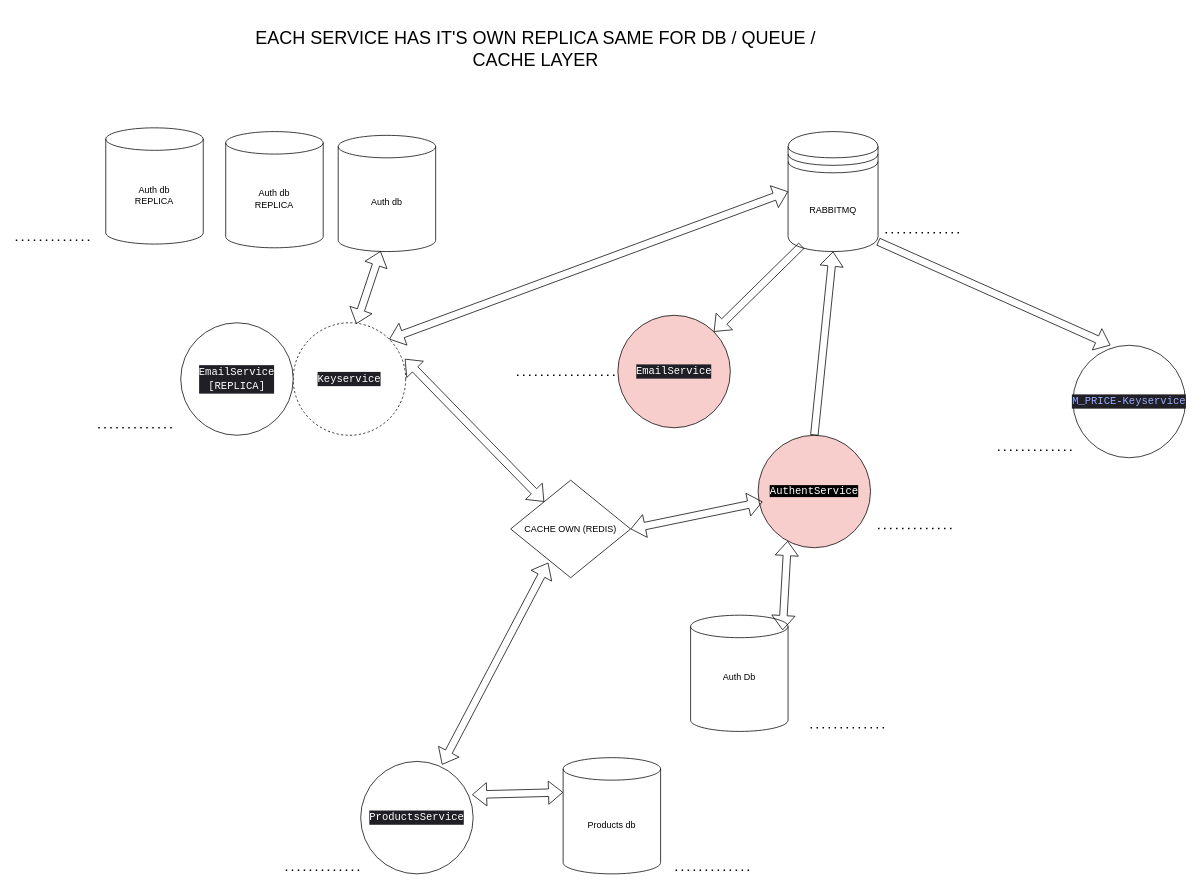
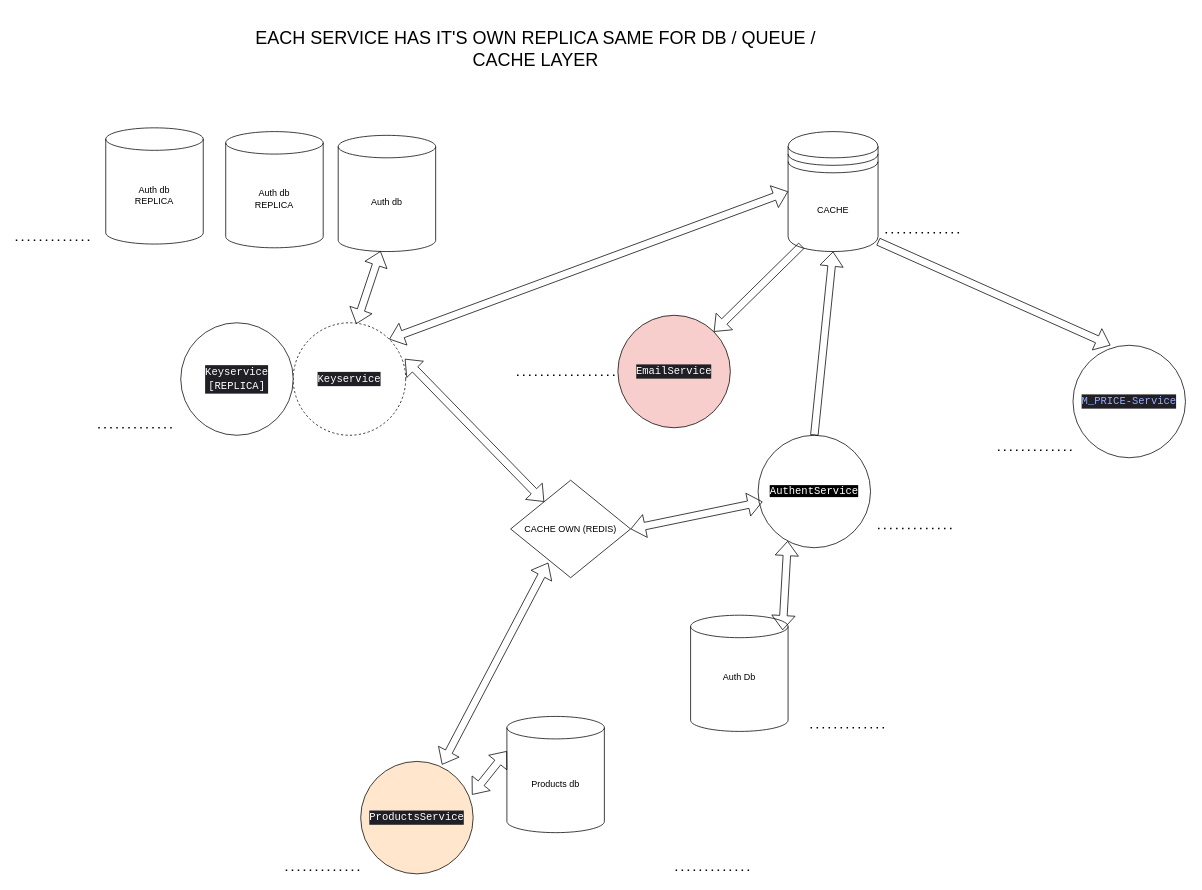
- <mxCell id="10" value="RABBITMQ" style="shape=datastore;whiteSpace=wrap;html=1;" vertex="1" parent="1"><mxGeometry x="1050" y="175" width="120" height="160" as="geometry" /></mxCell>
+ <mxCell id="10" value="CACHE" style="shape=datastore;whiteSpace=wrap;html=1;" vertex="1" parent="1"><mxGeometry x="1050" y="175" width="120" height="160" as="geometry" /></mxCell>
- <mxCell id="21" value="&lt;div style=&quot;background-color: rgb(31, 31, 37); font-family: Consolas, &amp;quot;Courier New&amp;quot;, monospace; font-size: 14px; line-height: 19px; white-space: pre;&quot;&gt;&lt;div style=&quot;line-height: 19px;&quot;&gt;&lt;div style=&quot;line-height: 19px;&quot;&gt;&lt;div style=&quot;line-height: 19px;&quot;&gt;&lt;font color=&quot;#ffffff&quot;&gt;EmailService&lt;/font&gt;&lt;/div&gt;&lt;div style=&quot;line-height: 19px;&quot;&gt;&lt;font color=&quot;#ffffff&quot;&gt;[REPLICA]&lt;/font&gt;&lt;/div&gt;&lt;/div&gt;&lt;/div&gt;&lt;/div&gt;" style="ellipse;whiteSpace=wrap;html=1;aspect=fixed;" vertex="1" parent="1"><mxGeometry x="240" y="430" width="150" height="150" as="geometry" /></mxCell>
+ <mxCell id="21" value="&lt;div style=&quot;background-color: rgb(31, 31, 37); font-family: Consolas, &amp;quot;Courier New&amp;quot;, monospace; font-size: 14px; line-height: 19px; white-space: pre;&quot;&gt;&lt;div style=&quot;line-height: 19px;&quot;&gt;&lt;div style=&quot;line-height: 19px;&quot;&gt;&lt;div style=&quot;line-height: 19px;&quot;&gt;&lt;font color=&quot;#ffffff&quot;&gt;Keyservice&lt;/font&gt;&lt;/div&gt;&lt;div style=&quot;line-height: 19px;&quot;&gt;&lt;font color=&quot;#ffffff&quot;&gt;[REPLICA]&lt;/font&gt;&lt;/div&gt;&lt;/div&gt;&lt;/div&gt;&lt;/div&gt;" style="ellipse;whiteSpace=wrap;html=1;aspect=fixed;" vertex="1" parent="1"><mxGeometry x="240" y="430" width="150" height="150" as="geometry" /></mxCell>
- <mxCell id="6" value="&lt;div style=&quot;background-color: rgb(31, 31, 37); font-family: Consolas, &amp;quot;Courier New&amp;quot;, monospace; font-size: 14px; line-height: 19px; white-space: pre;&quot;&gt;&lt;div style=&quot;line-height: 19px;&quot;&gt;&lt;div style=&quot;line-height: 19px;&quot;&gt;&lt;div style=&quot;color: rgb(191, 201, 215); line-height: 19px;&quot;&gt;&lt;span style=&quot;color: #97adff;&quot;&gt;M_PRICE-Keyservice&lt;/span&gt;&lt;/div&gt;&lt;/div&gt;&lt;/div&gt;&lt;/div&gt;" style="ellipse;whiteSpace=wrap;html=1;aspect=fixed;" vertex="1" parent="1"><mxGeometry x="1430" y="460" width="150" height="150" as="geometry" /></mxCell>
+ <mxCell id="6" value="&lt;div style=&quot;background-color: rgb(31, 31, 37); font-family: Consolas, &amp;quot;Courier New&amp;quot;, monospace; font-size: 14px; line-height: 19px; white-space: pre;&quot;&gt;&lt;div style=&quot;line-height: 19px;&quot;&gt;&lt;div style=&quot;line-height: 19px;&quot;&gt;&lt;div style=&quot;color: rgb(191, 201, 215); line-height: 19px;&quot;&gt;&lt;span style=&quot;color: #97adff;&quot;&gt;M_PRICE-Service&lt;/span&gt;&lt;/div&gt;&lt;/div&gt;&lt;/div&gt;&lt;/div&gt;" style="ellipse;whiteSpace=wrap;html=1;aspect=fixed;" vertex="1" parent="1"><mxGeometry x="1430" y="460" width="150" height="150" as="geometry" /></mxCell>
- <mxCell id="2" value="&lt;div style=&quot;font-family: Consolas, &amp;quot;Courier New&amp;quot;, monospace; font-size: 14px; line-height: 19px; white-space: pre;&quot;&gt;&lt;font style=&quot;background-color: rgb(0, 0, 0);&quot; color=&quot;#ffffff&quot;&gt;AuthentService&lt;/font&gt;&lt;/div&gt;" style="ellipse;whiteSpace=wrap;html=1;aspect=fixed;fillColor=#f8cecc;" vertex="1" parent="1"><mxGeometry x="1010" y="580" width="150" height="150" as="geometry" /></mxCell>
+ <mxCell id="2" value="&lt;div style=&quot;font-family: Consolas, &amp;quot;Courier New&amp;quot;, monospace; font-size: 14px; line-height: 19px; white-space: pre;&quot;&gt;&lt;font style=&quot;background-color: rgb(0, 0, 0);&quot; color=&quot;#ffffff&quot;&gt;AuthentService&lt;/font&gt;&lt;/div&gt;" style="ellipse;whiteSpace=wrap;html=1;aspect=fixed;" vertex="1" parent="1"><mxGeometry x="1010" y="580" width="150" height="150" as="geometry" /></mxCell>
- <mxCell id="7" value="Products db" style="shape=cylinder3;whiteSpace=wrap;html=1;boundedLbl=1;backgroundOutline=1;size=15;" vertex="1" parent="1"><mxGeometry x="750" y="1010" width="130" height="155" as="geometry" /></mxCell>
+ <mxCell id="7" value="Products db" style="shape=cylinder3;whiteSpace=wrap;html=1;boundedLbl=1;backgroundOutline=1;size=15;" vertex="1" parent="1"><mxGeometry x="675" y="955" width="130" height="155" as="geometry" /></mxCell>
- <mxCell id="4" value="&lt;div style=&quot;background-color: rgb(31, 31, 37); font-family: Consolas, &amp;quot;Courier New&amp;quot;, monospace; font-size: 14px; line-height: 19px; white-space: pre;&quot;&gt;&lt;div style=&quot;line-height: 19px;&quot;&gt;&lt;div style=&quot;line-height: 19px;&quot;&gt;&lt;font color=&quot;#ffffff&quot;&gt;ProductsService&lt;/font&gt;&lt;/div&gt;&lt;/div&gt;&lt;/div&gt;" style="ellipse;whiteSpace=wrap;html=1;aspect=fixed;" vertex="1" parent="1"><mxGeometry x="480" y="1015" width="150" height="150" as="geometry" /></mxCell>
+ <mxCell id="4" value="&lt;div style=&quot;background-color: rgb(31, 31, 37); font-family: Consolas, &amp;quot;Courier New&amp;quot;, monospace; font-size: 14px; line-height: 19px; white-space: pre;&quot;&gt;&lt;div style=&quot;line-height: 19px;&quot;&gt;&lt;div style=&quot;line-height: 19px;&quot;&gt;&lt;font color=&quot;#ffffff&quot;&gt;ProductsService&lt;/font&gt;&lt;/div&gt;&lt;/div&gt;&lt;/div&gt;" style="ellipse;whiteSpace=wrap;html=1;aspect=fixed;fillColor=#ffe6cc;" vertex="1" parent="1"><mxGeometry x="480" y="1015" width="150" height="150" as="geometry" /></mxCell>
